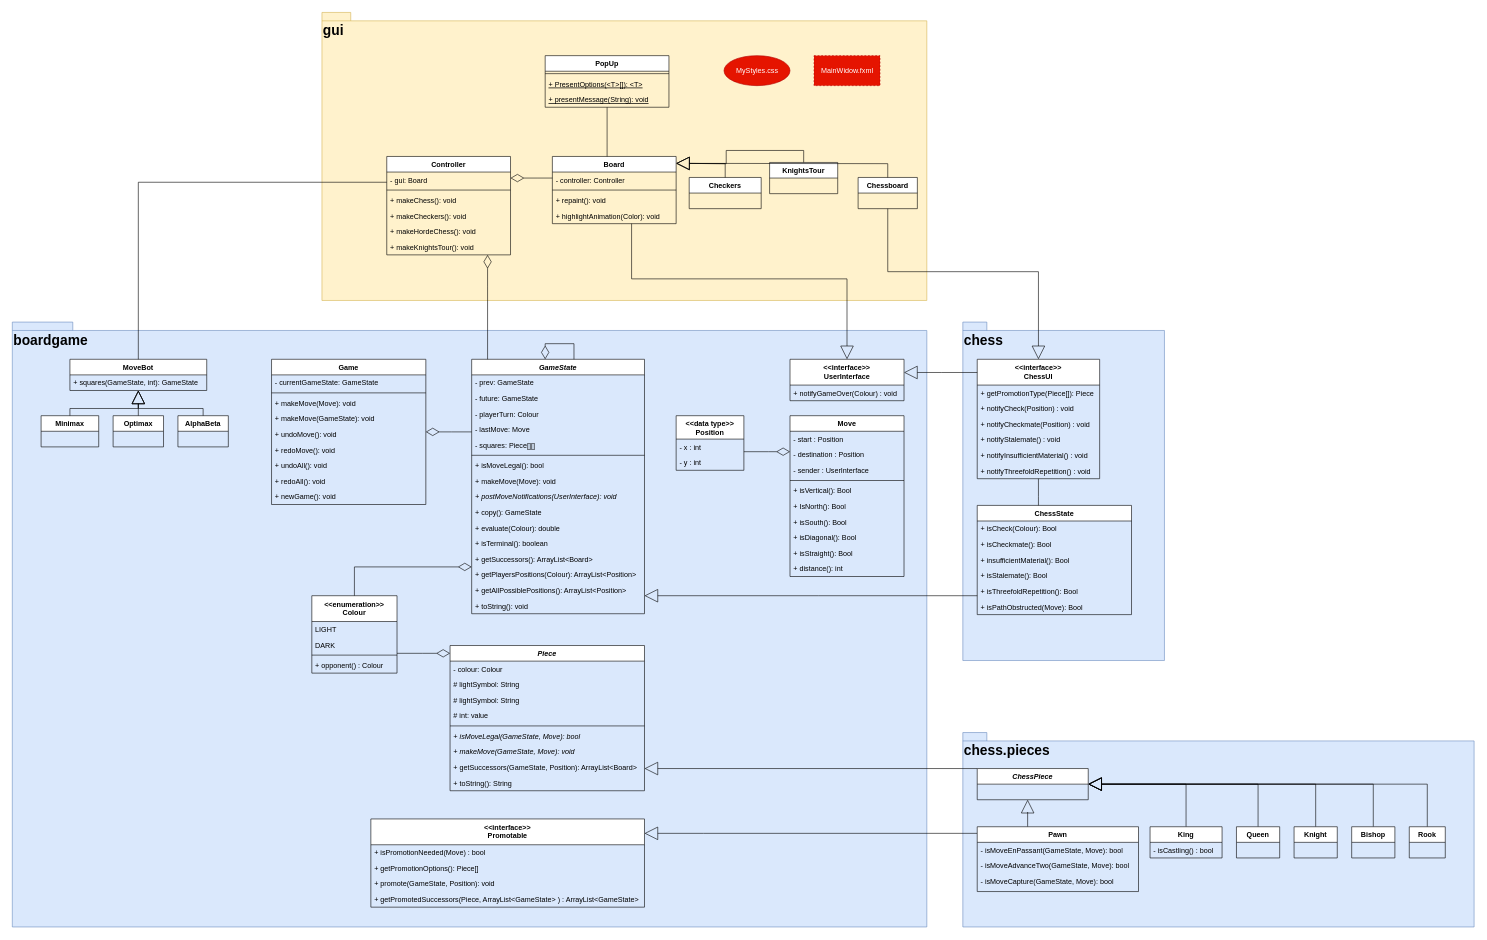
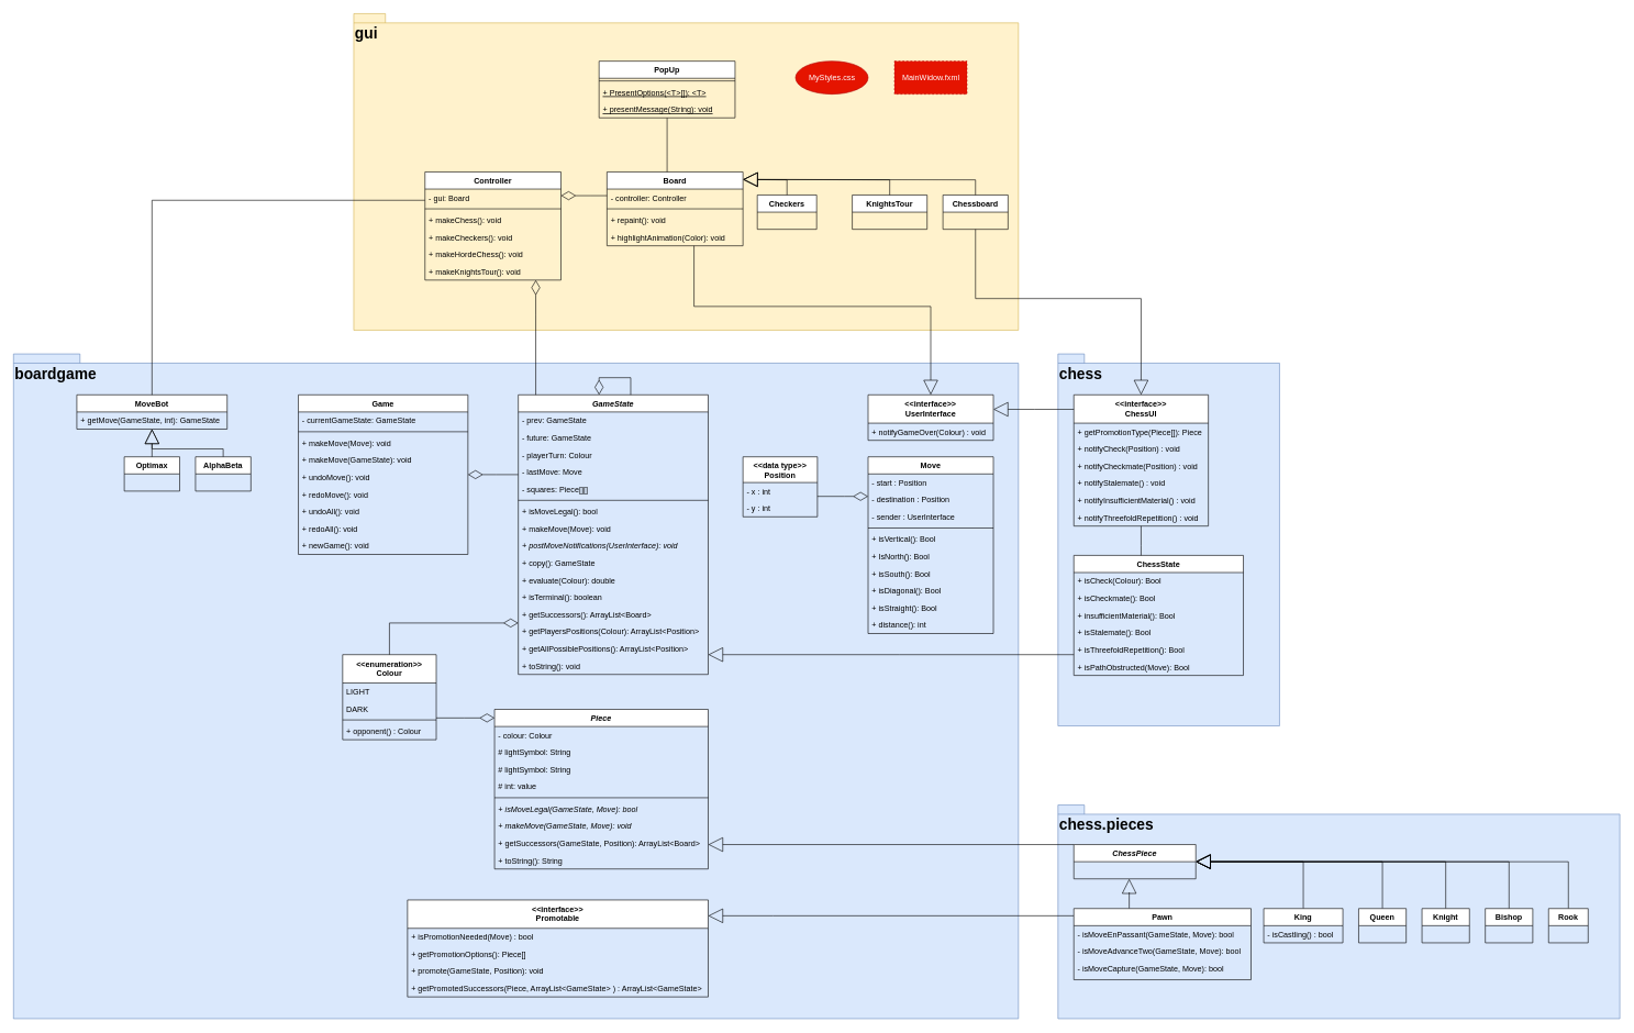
- <mxCell id="8" value="KnightsTour" style="swimlane;fontStyle=1;align=center;verticalAlign=top;childLayout=stackLayout;horizontal=1;startSize=26;horizontalStack=0;resizeParent=1;resizeParentMax=0;resizeLast=0;collapsible=1;marginBottom=0;" parent="1" vertex="1"><mxGeometry x="1282" y="270" width="113.5" height="52" as="geometry"><mxRectangle x="280" y="550" width="60" height="26" as="alternateBounds" /></mxGeometry></mxCell>
+ <mxCell id="8" value="KnightsTour" style="swimlane;fontStyle=1;align=center;verticalAlign=top;childLayout=stackLayout;horizontal=1;startSize=26;horizontalStack=0;resizeParent=1;resizeParentMax=0;resizeLast=0;collapsible=1;marginBottom=0;" parent="1" vertex="1"><mxGeometry x="1292" y="295" width="113.5" height="52" as="geometry"><mxRectangle x="280" y="550" width="60" height="26" as="alternateBounds" /></mxGeometry></mxCell>
- <mxCell id="9" value="Checkers" style="swimlane;fontStyle=1;align=center;verticalAlign=top;childLayout=stackLayout;horizontal=1;startSize=26;horizontalStack=0;resizeParent=1;resizeParentMax=0;resizeLast=0;collapsible=1;marginBottom=0;" parent="1" vertex="1"><mxGeometry x="1148" y="295" width="120" height="52" as="geometry"><mxRectangle x="280" y="550" width="60" height="26" as="alternateBounds" /></mxGeometry></mxCell>
+ <mxCell id="9" value="Checkers" style="swimlane;fontStyle=1;align=center;verticalAlign=top;childLayout=stackLayout;horizontal=1;startSize=26;horizontalStack=0;resizeParent=1;resizeParentMax=0;resizeLast=0;collapsible=1;marginBottom=0;" parent="1" vertex="1"><mxGeometry x="1148" y="295" width="90" height="52" as="geometry"><mxRectangle x="280" y="550" width="60" height="26" as="alternateBounds" /></mxGeometry></mxCell>
- <mxCell id="81" value="+ squares(GameState, int): GameState" style="text;strokeColor=none;fillColor=none;align=left;verticalAlign=top;spacingLeft=4;spacingRight=4;overflow=hidden;rotatable=0;points=[[0,0.5],[1,0.5]];portConstraint=eastwest;" parent="80" vertex="1"><mxGeometry y="26" width="228" height="26" as="geometry" /></mxCell>
+ <mxCell id="81" value="+ getMove(GameState, int): GameState" style="text;strokeColor=none;fillColor=none;align=left;verticalAlign=top;spacingLeft=4;spacingRight=4;overflow=hidden;rotatable=0;points=[[0,0.5],[1,0.5]];portConstraint=eastwest;" parent="80" vertex="1"><mxGeometry y="26" width="228" height="26" as="geometry" /></mxCell>
- <mxCell id="125" style="edgeStyle=orthogonalEdgeStyle;rounded=0;orthogonalLoop=1;jettySize=auto;html=1;endArrow=none;endFill=0;strokeWidth=1;endSize=20;startArrow=block;startFill=0;startSize=20;entryX=0.5;entryY=0;entryDx=0;entryDy=0;" parent="1" source="80" target="93" edge="1"><mxGeometry relative="1" as="geometry"><mxPoint x="308" y="668" as="sourcePoint" /><mxPoint x="538.5" y="920" as="targetPoint" /><Array as="points"><mxPoint x="230" y="680" /><mxPoint x="116" y="680" /></Array></mxGeometry></mxCell>
- <mxCell id="93" value="Minimax" style="swimlane;fontStyle=1;align=center;verticalAlign=top;childLayout=stackLayout;horizontal=1;startSize=26;horizontalStack=0;resizeParent=1;resizeParentMax=0;resizeLast=0;collapsible=1;marginBottom=0;" parent="1" vertex="1"><mxGeometry x="68" y="692" width="96" height="52" as="geometry"><mxRectangle x="280" y="550" width="60" height="26" as="alternateBounds" /></mxGeometry></mxCell>
